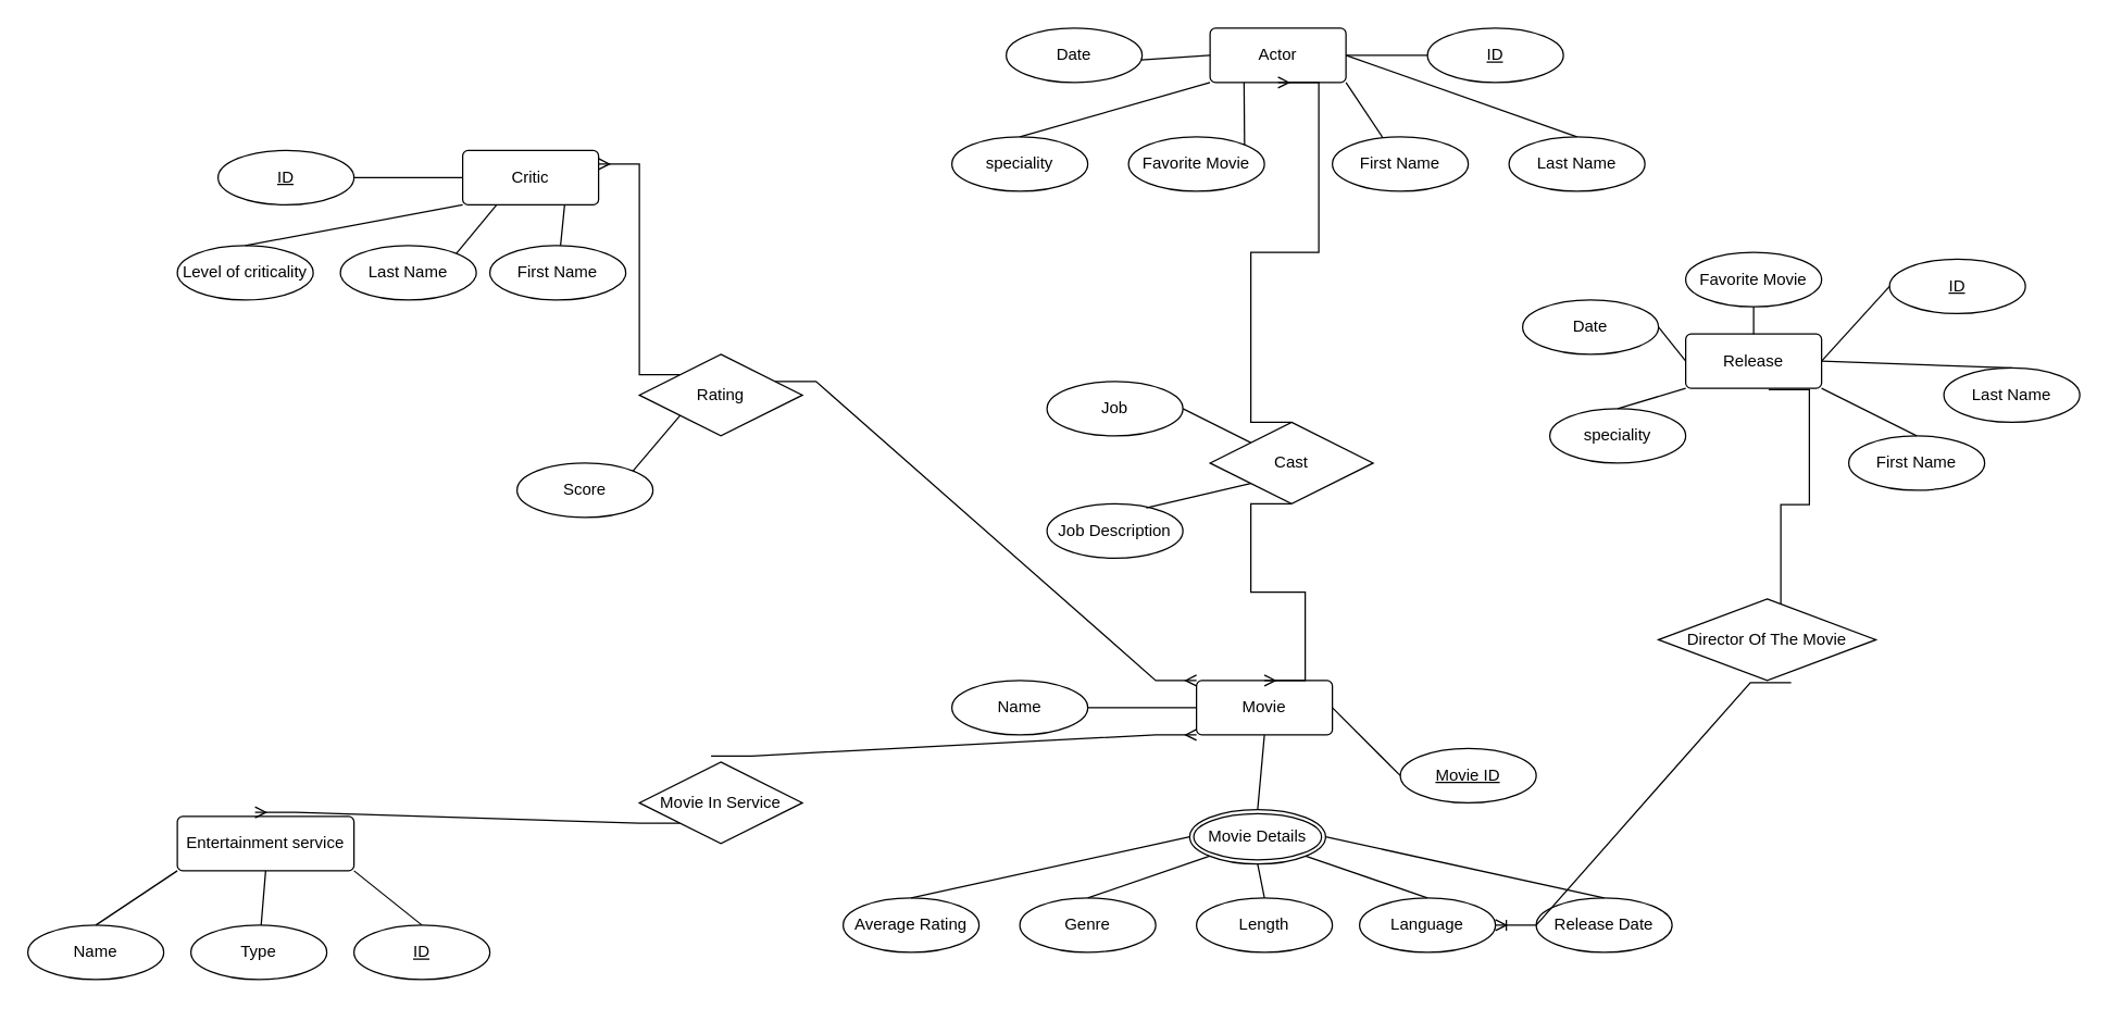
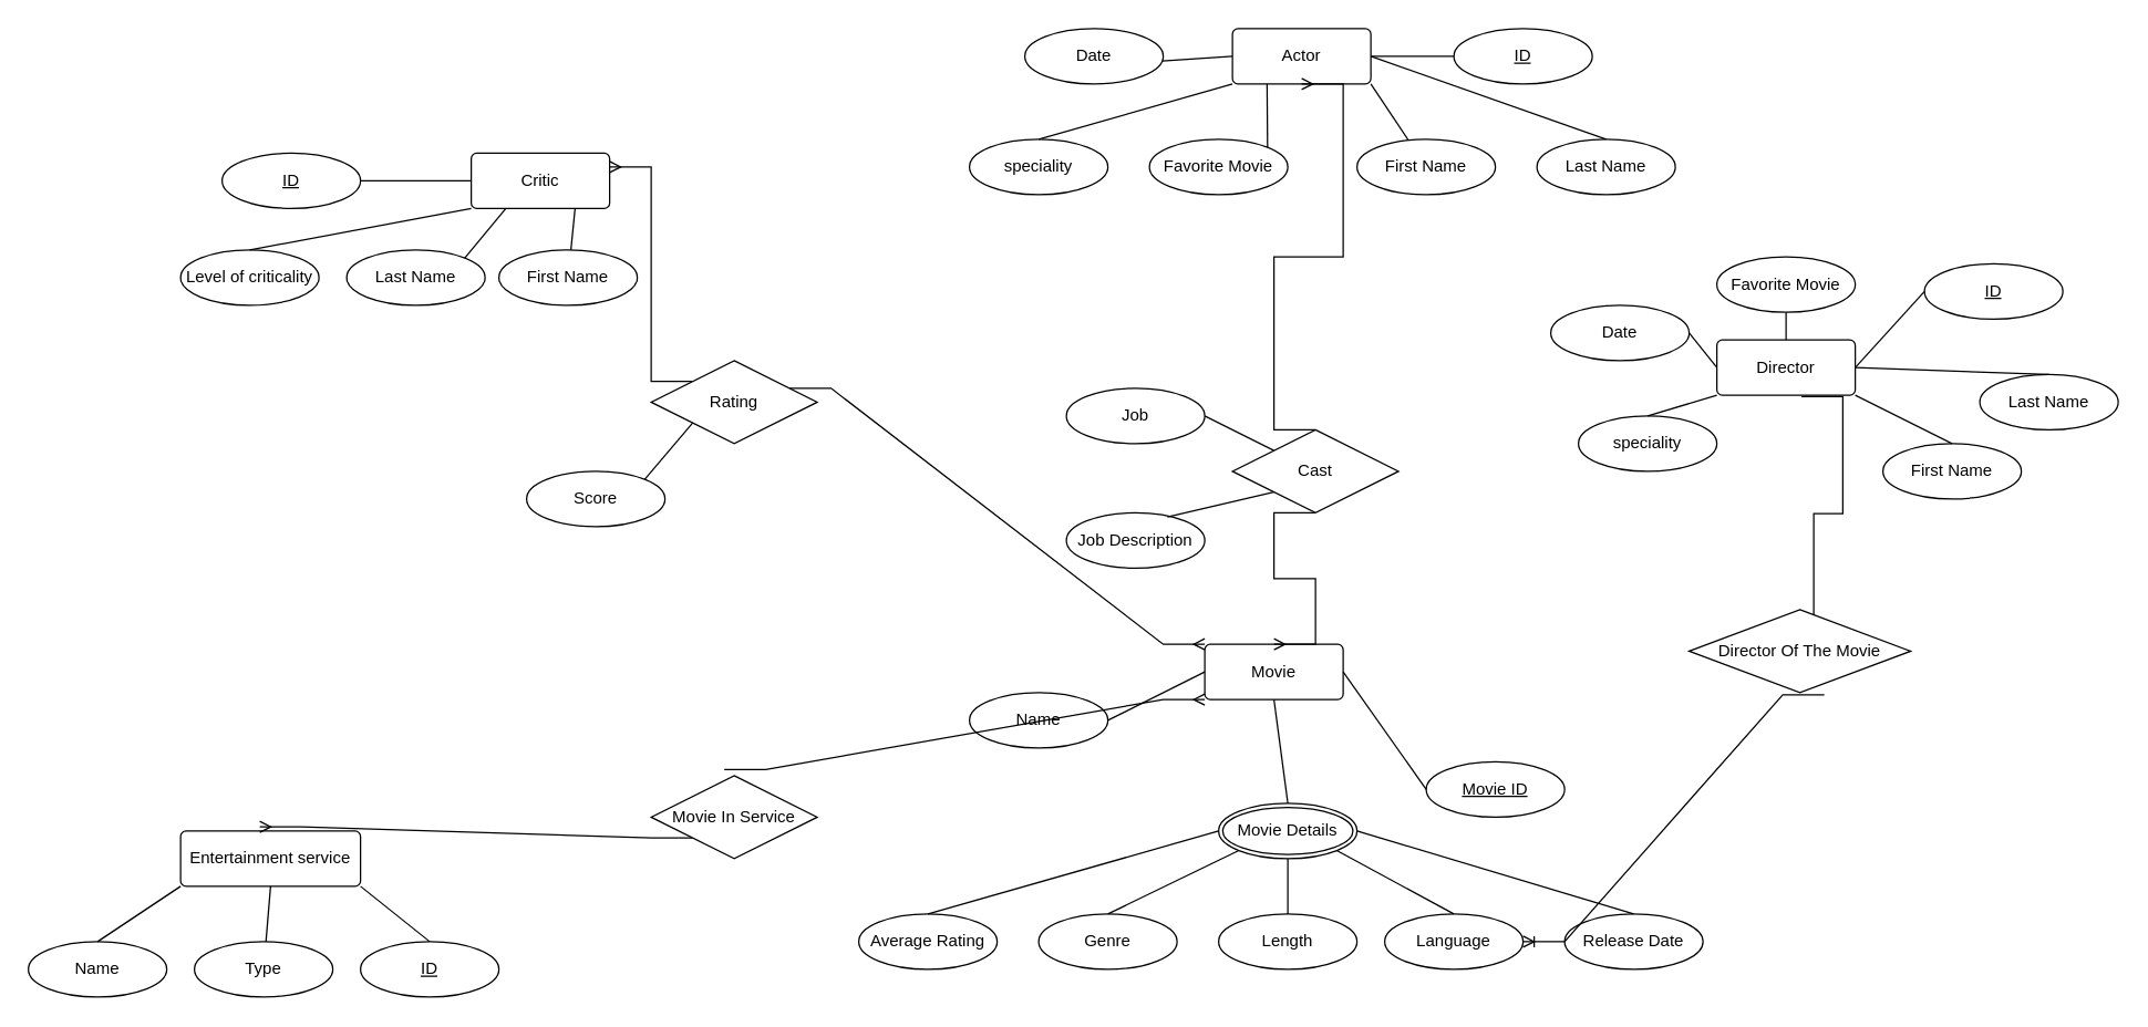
- <mxCell id="13" value="Release" style="rounded=1;arcSize=10;whiteSpace=wrap;html=1;align=center;" parent="1" vertex="1"><mxGeometry x="1240" y="245" width="100" height="40" as="geometry" /></mxCell>
+ <mxCell id="13" value="Director" style="rounded=1;arcSize=10;whiteSpace=wrap;html=1;align=center;" parent="1" vertex="1"><mxGeometry x="1240" y="245" width="100" height="40" as="geometry" /></mxCell>
- <mxCell id="28" value="Movie" style="rounded=1;arcSize=10;whiteSpace=wrap;html=1;align=center;" parent="1" vertex="1"><mxGeometry x="880" y="500" width="100" height="40" as="geometry" /></mxCell>
+ <mxCell id="28" value="Movie" style="rounded=1;arcSize=10;whiteSpace=wrap;html=1;align=center;" parent="1" vertex="1"><mxGeometry x="870" y="465" width="100" height="40" as="geometry" /></mxCell>
- <mxCell id="36" value="Movie Details" style="ellipse;shape=doubleEllipse;margin=3;whiteSpace=wrap;html=1;align=center;" parent="1" vertex="1"><mxGeometry x="875" y="595" width="100" height="40" as="geometry" /></mxCell>
+ <mxCell id="36" value="Movie Details" style="ellipse;shape=doubleEllipse;margin=3;whiteSpace=wrap;html=1;align=center;" parent="1" vertex="1"><mxGeometry x="880" y="580" width="100" height="40" as="geometry" /></mxCell>
